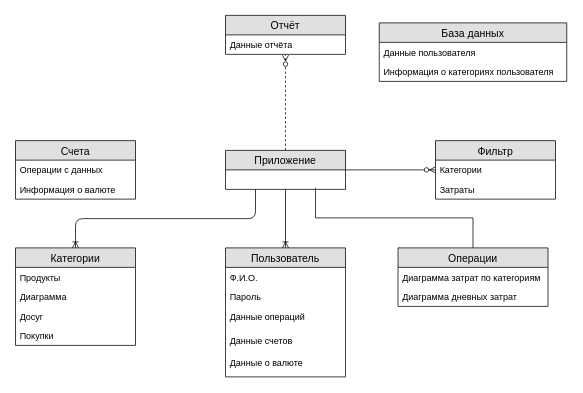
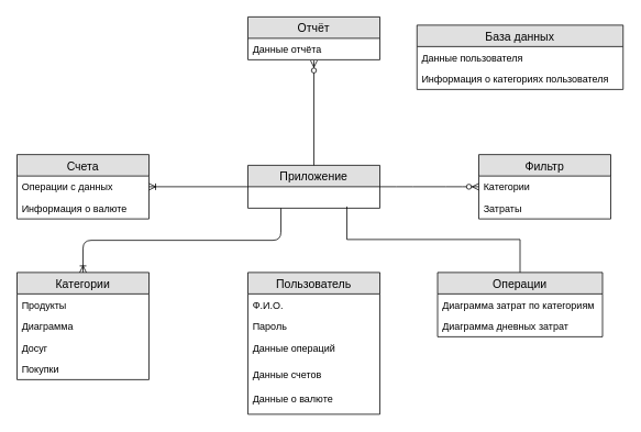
- <mxCell id="16" value="" style="fontSize=12;html=1;endArrow=ERzeroToMany;endFill=1;entryX=0.5;entryY=1.038;entryDx=0;entryDy=0;entryPerimeter=0;exitX=0.5;exitY=0;exitDx=0;exitDy=0;dashed=1;" parent="1" source="2" target="15" edge="1"><mxGeometry width="100" height="100" relative="1" as="geometry"><mxPoint x="310" y="320" as="sourcePoint" /><mxPoint x="410" y="220" as="targetPoint" /></mxGeometry></mxCell>
+ <mxCell id="16" value="" style="fontSize=12;html=1;endArrow=ERzeroToMany;endFill=1;entryX=0.5;entryY=1.038;entryDx=0;entryDy=0;entryPerimeter=0;exitX=0.5;exitY=0;exitDx=0;exitDy=0;" parent="1" source="2" target="15" edge="1"><mxGeometry width="100" height="100" relative="1" as="geometry"><mxPoint x="310" y="320" as="sourcePoint" /><mxPoint x="410" y="220" as="targetPoint" /></mxGeometry></mxCell>
+ <mxCell id="20" value="" style="fontSize=12;html=1;endArrow=ERoneToMany;entryX=1;entryY=0.5;entryDx=0;entryDy=0;exitX=0;exitY=0.5;exitDx=0;exitDy=0;" parent="1" source="2" target="18" edge="1"><mxGeometry width="100" height="100" relative="1" as="geometry"><mxPoint x="310" y="320" as="sourcePoint" /><mxPoint x="410" y="220" as="targetPoint" /></mxGeometry></mxCell>
- <mxCell id="9" value="" style="fontSize=12;html=1;endArrow=ERoneToMany;entryX=0.5;entryY=0;entryDx=0;entryDy=0;exitX=0.5;exitY=1;exitDx=0;exitDy=0;" parent="1" source="2" target="3" edge="1"><mxGeometry width="100" height="100" relative="1" as="geometry"><mxPoint x="370" y="190" as="sourcePoint" /><mxPoint x="410" y="220" as="targetPoint" /></mxGeometry></mxCell>
